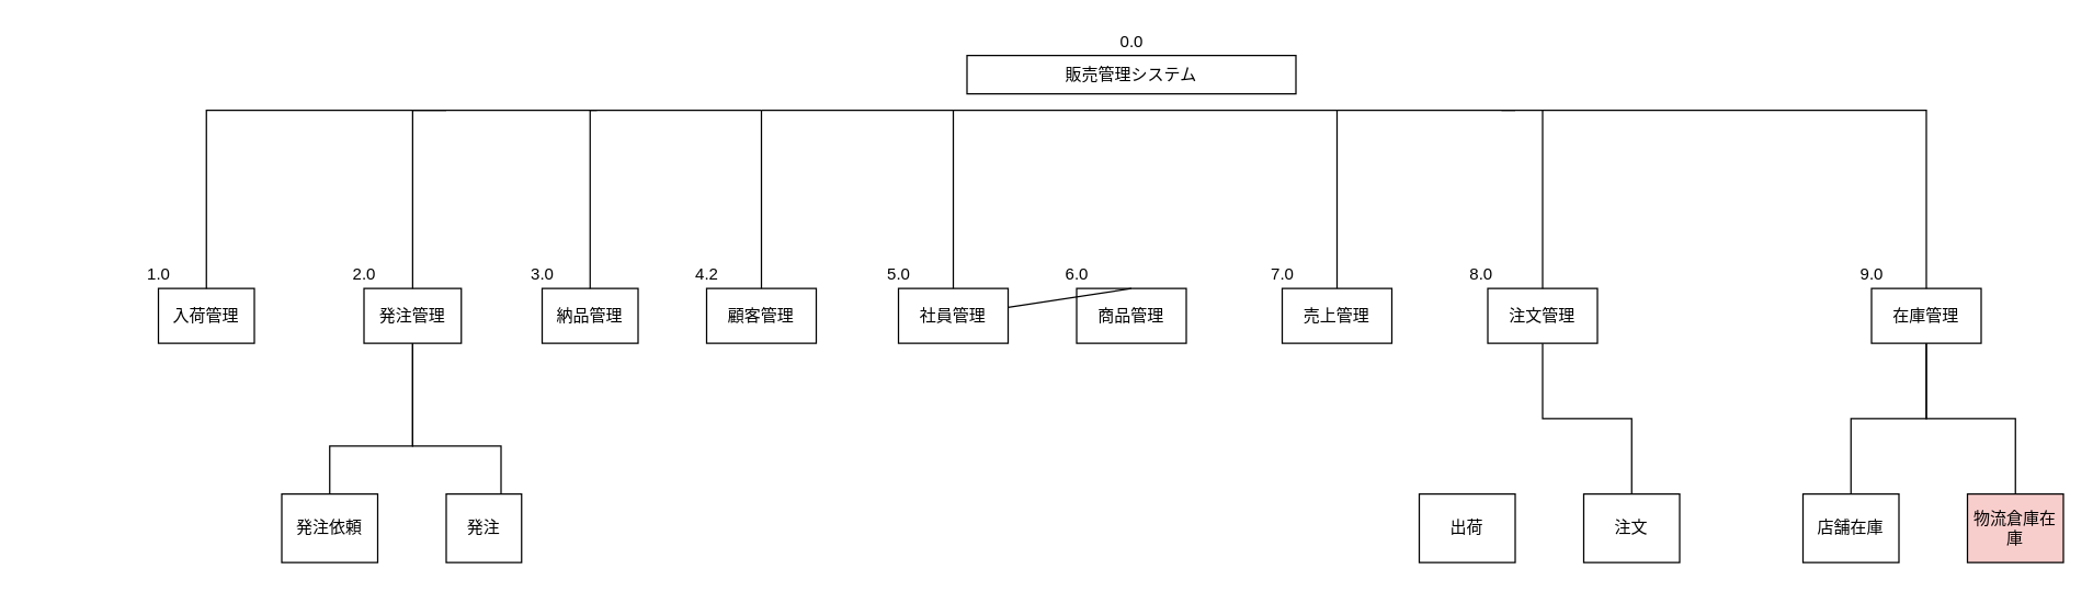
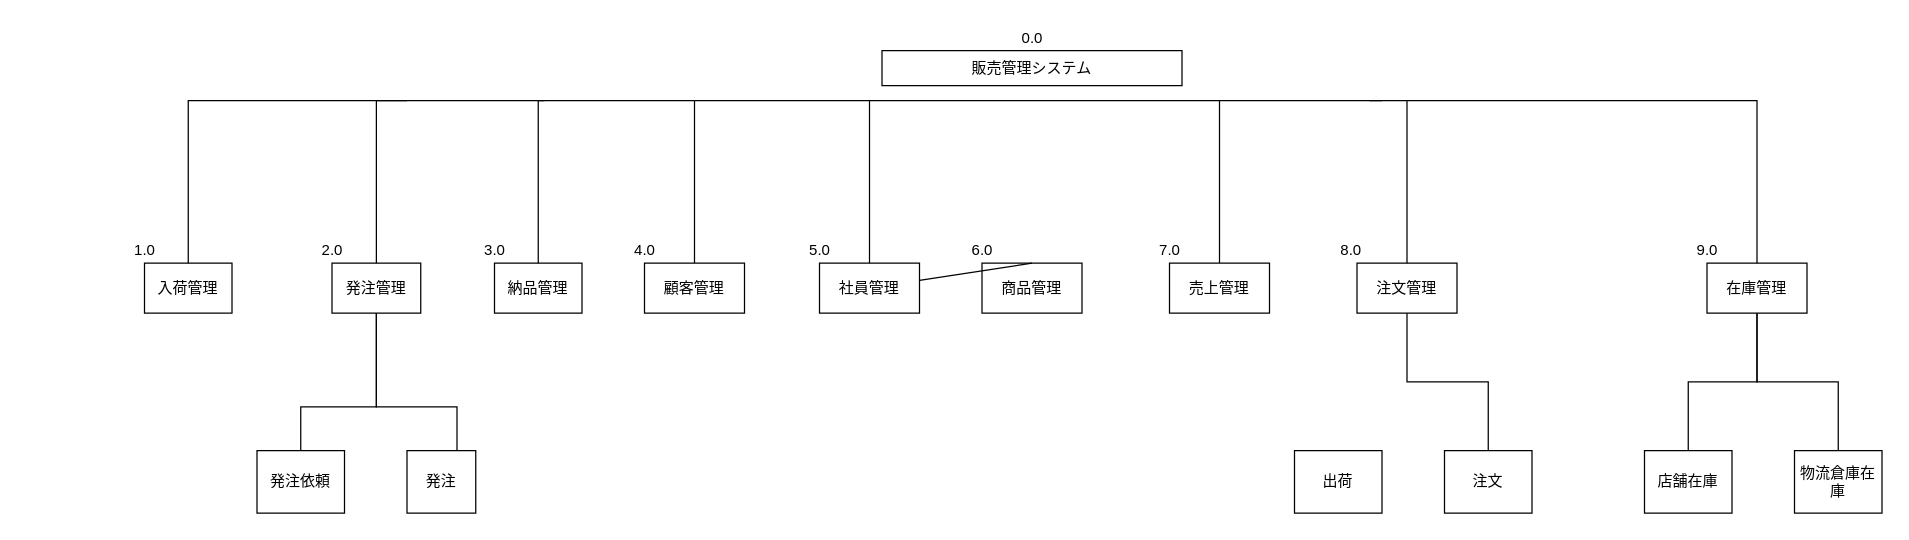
- <mxCell id="38" value="4.2" style="text;html=1;resizable=0;autosize=1;align=center;verticalAlign=middle;points=[];fillColor=none;strokeColor=none;rounded=0;" vertex="1" parent="1"><mxGeometry x="500" y="190" width="30" height="20" as="geometry" /></mxCell>
+ <mxCell id="38" value="4.0" style="text;html=1;resizable=0;autosize=1;align=center;verticalAlign=middle;points=[];fillColor=none;strokeColor=none;rounded=0;" vertex="1" parent="1"><mxGeometry x="500" y="190" width="30" height="20" as="geometry" /></mxCell>
- <mxCell id="32" value="物流倉庫在庫" style="whiteSpace=wrap;html=1;align=center;verticalAlign=middle;container=1;recursiveResize=0;treeFolding=1;treeMoving=1;fillColor=#f8cecc;" parent="1" vertex="1"><mxGeometry x="1435" y="360" width="70" height="50" as="geometry" /></mxCell>
+ <mxCell id="32" value="物流倉庫在庫" style="whiteSpace=wrap;html=1;align=center;verticalAlign=middle;container=1;recursiveResize=0;treeFolding=1;treeMoving=1;" parent="1" vertex="1"><mxGeometry x="1435" y="360" width="70" height="50" as="geometry" /></mxCell>
